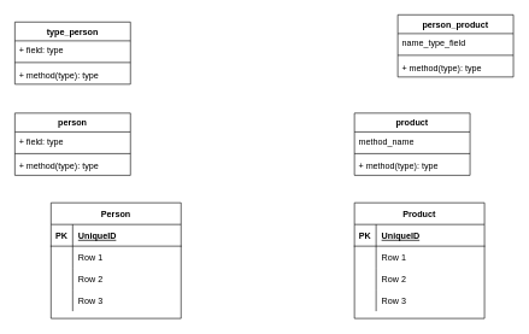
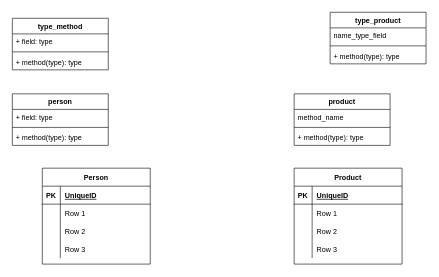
- <mxCell id="10" value="person_product" style="swimlane;fontStyle=1;align=center;verticalAlign=top;childLayout=stackLayout;horizontal=1;startSize=26;horizontalStack=0;resizeParent=1;resizeParentMax=0;resizeLast=0;collapsible=1;marginBottom=0;" vertex="1" parent="1"><mxGeometry x="550" y="20" width="160" height="86" as="geometry" /></mxCell>
+ <mxCell id="10" value="type_product" style="swimlane;fontStyle=1;align=center;verticalAlign=top;childLayout=stackLayout;horizontal=1;startSize=26;horizontalStack=0;resizeParent=1;resizeParentMax=0;resizeLast=0;collapsible=1;marginBottom=0;" vertex="1" parent="1"><mxGeometry x="550" y="20" width="160" height="86" as="geometry" /></mxCell>
- <mxCell id="14" value="type_person" style="swimlane;fontStyle=1;align=center;verticalAlign=top;childLayout=stackLayout;horizontal=1;startSize=26;horizontalStack=0;resizeParent=1;resizeParentMax=0;resizeLast=0;collapsible=1;marginBottom=0;" vertex="1" parent="1"><mxGeometry x="20" y="30" width="160" height="86" as="geometry" /></mxCell>
+ <mxCell id="14" value="type_method" style="swimlane;fontStyle=1;align=center;verticalAlign=top;childLayout=stackLayout;horizontal=1;startSize=26;horizontalStack=0;resizeParent=1;resizeParentMax=0;resizeLast=0;collapsible=1;marginBottom=0;" vertex="1" parent="1"><mxGeometry x="20" y="30" width="160" height="86" as="geometry" /></mxCell>
